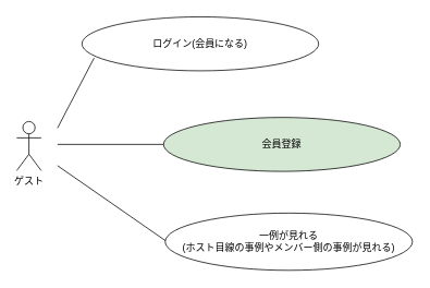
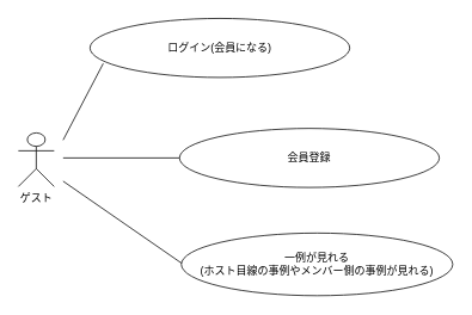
- <mxCell id="6" value="会員登録" style="ellipse;whiteSpace=wrap;html=1;fillColor=#d5e8d4;" parent="1" vertex="1"><mxGeometry x="200" y="143" width="290" height="66" as="geometry" /></mxCell>
+ <mxCell id="6" value="会員登録" style="ellipse;whiteSpace=wrap;html=1;" parent="1" vertex="1"><mxGeometry x="200" y="143" width="290" height="66" as="geometry" /></mxCell>
- <mxCell id="2" value="ゲスト" style="shape=umlActor;verticalLabelPosition=bottom;verticalAlign=top;html=1;outlineConnect=0;" parent="1" vertex="1"><mxGeometry x="20" y="148" width="30" height="60" as="geometry" /></mxCell>
+ <mxCell id="2" value="ゲスト" style="shape=umlActor;verticalLabelPosition=bottom;verticalAlign=top;html=1;outlineConnect=0;" parent="1" vertex="1"><mxGeometry x="20" y="148" width="40" height="60" as="geometry" /></mxCell>
